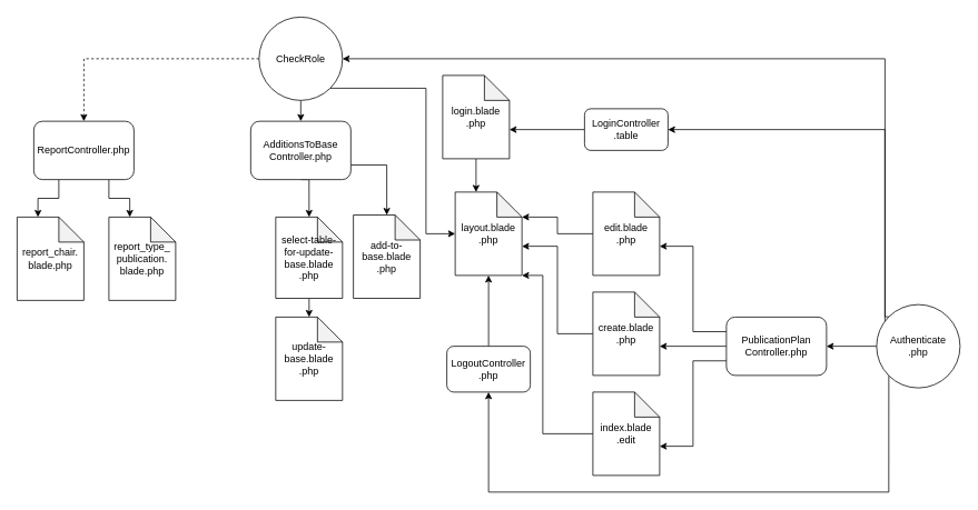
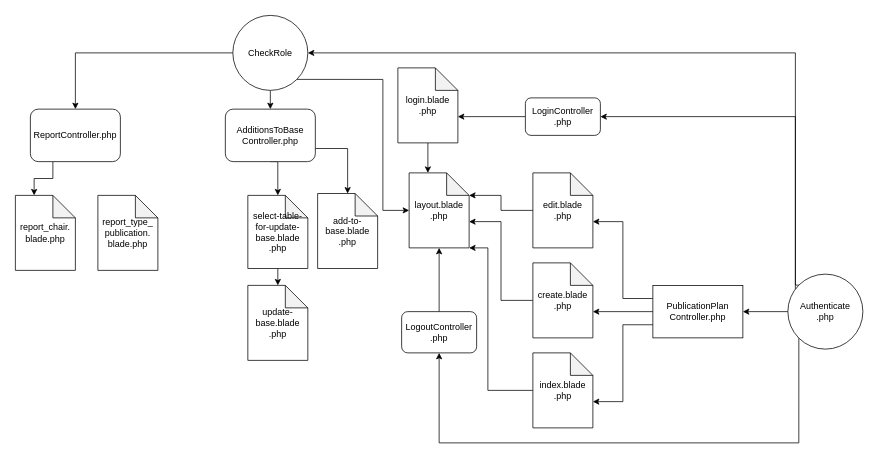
- <mxCell id="32" style="edgeStyle=orthogonalEdgeStyle;rounded=0;orthogonalLoop=1;jettySize=auto;html=1;exitX=0;exitY=0.5;exitDx=0;exitDy=0;dashed=1;" parent="1" source="34" target="37" edge="1"><mxGeometry relative="1" as="geometry" /></mxCell>
+ <mxCell id="32" style="edgeStyle=orthogonalEdgeStyle;rounded=0;orthogonalLoop=1;jettySize=auto;html=1;exitX=0;exitY=0.5;exitDx=0;exitDy=0;" parent="1" source="34" target="37" edge="1"><mxGeometry relative="1" as="geometry" /></mxCell>
- <mxCell id="23" value="LoginController&lt;br&gt;.table" style="rounded=1;whiteSpace=wrap;html=1;" parent="1" vertex="1"><mxGeometry x="700" y="130" width="100" height="50" as="geometry" /></mxCell>
+ <mxCell id="23" value="LoginController&lt;br&gt;.php" style="rounded=1;whiteSpace=wrap;html=1;" parent="1" vertex="1"><mxGeometry x="700" y="130" width="100" height="50" as="geometry" /></mxCell>
- <mxCell id="36" style="edgeStyle=orthogonalEdgeStyle;rounded=0;orthogonalLoop=1;jettySize=auto;html=1;exitX=0.75;exitY=1;exitDx=0;exitDy=0;entryX=0;entryY=0;entryDx=25;entryDy=0;entryPerimeter=0;" parent="1" source="37" target="39" edge="1"><mxGeometry relative="1" as="geometry" /></mxCell>
- <mxCell id="18" value="PublicationPlan&lt;br&gt;Controller.php" style="rounded=1;whiteSpace=wrap;html=1;" parent="1" vertex="1"><mxGeometry x="870" y="380" width="120" height="70" as="geometry" /></mxCell>
+ <mxCell id="18" value="PublicationPlan&lt;br&gt;Controller.php" style="whiteSpace=wrap;html=1;rounded=0;" parent="1" vertex="1"><mxGeometry x="870" y="380" width="120" height="70" as="geometry" /></mxCell>
- <mxCell id="4" value="index.blade&lt;br&gt;.edit" style="shape=note;whiteSpace=wrap;html=1;backgroundOutline=1;darkOpacity=0.05;" parent="1" vertex="1"><mxGeometry x="710" y="470" width="80" height="100" as="geometry" /></mxCell>
+ <mxCell id="4" value="index.blade&lt;br&gt;.php" style="shape=note;whiteSpace=wrap;html=1;backgroundOutline=1;darkOpacity=0.05;" parent="1" vertex="1"><mxGeometry x="710" y="470" width="80" height="100" as="geometry" /></mxCell>
